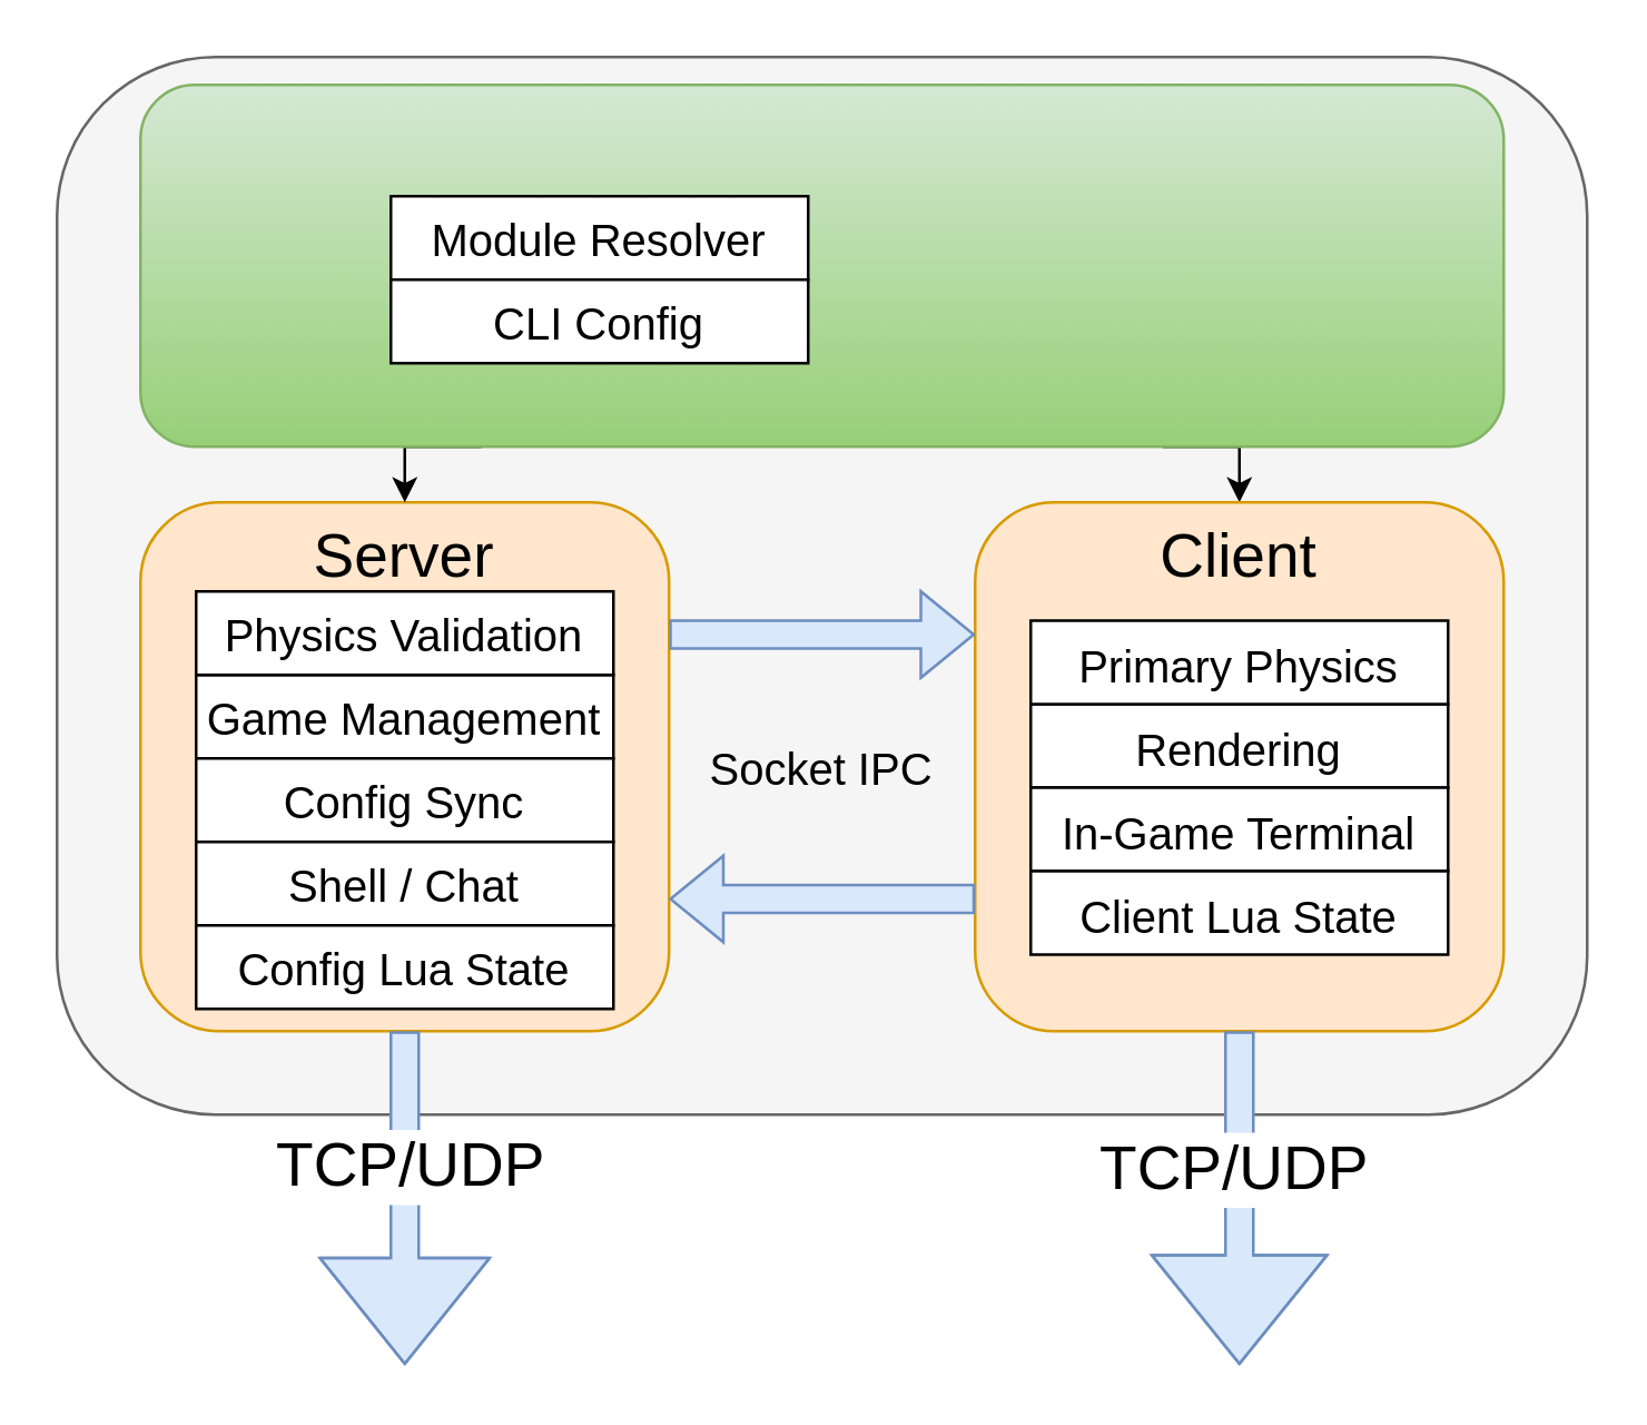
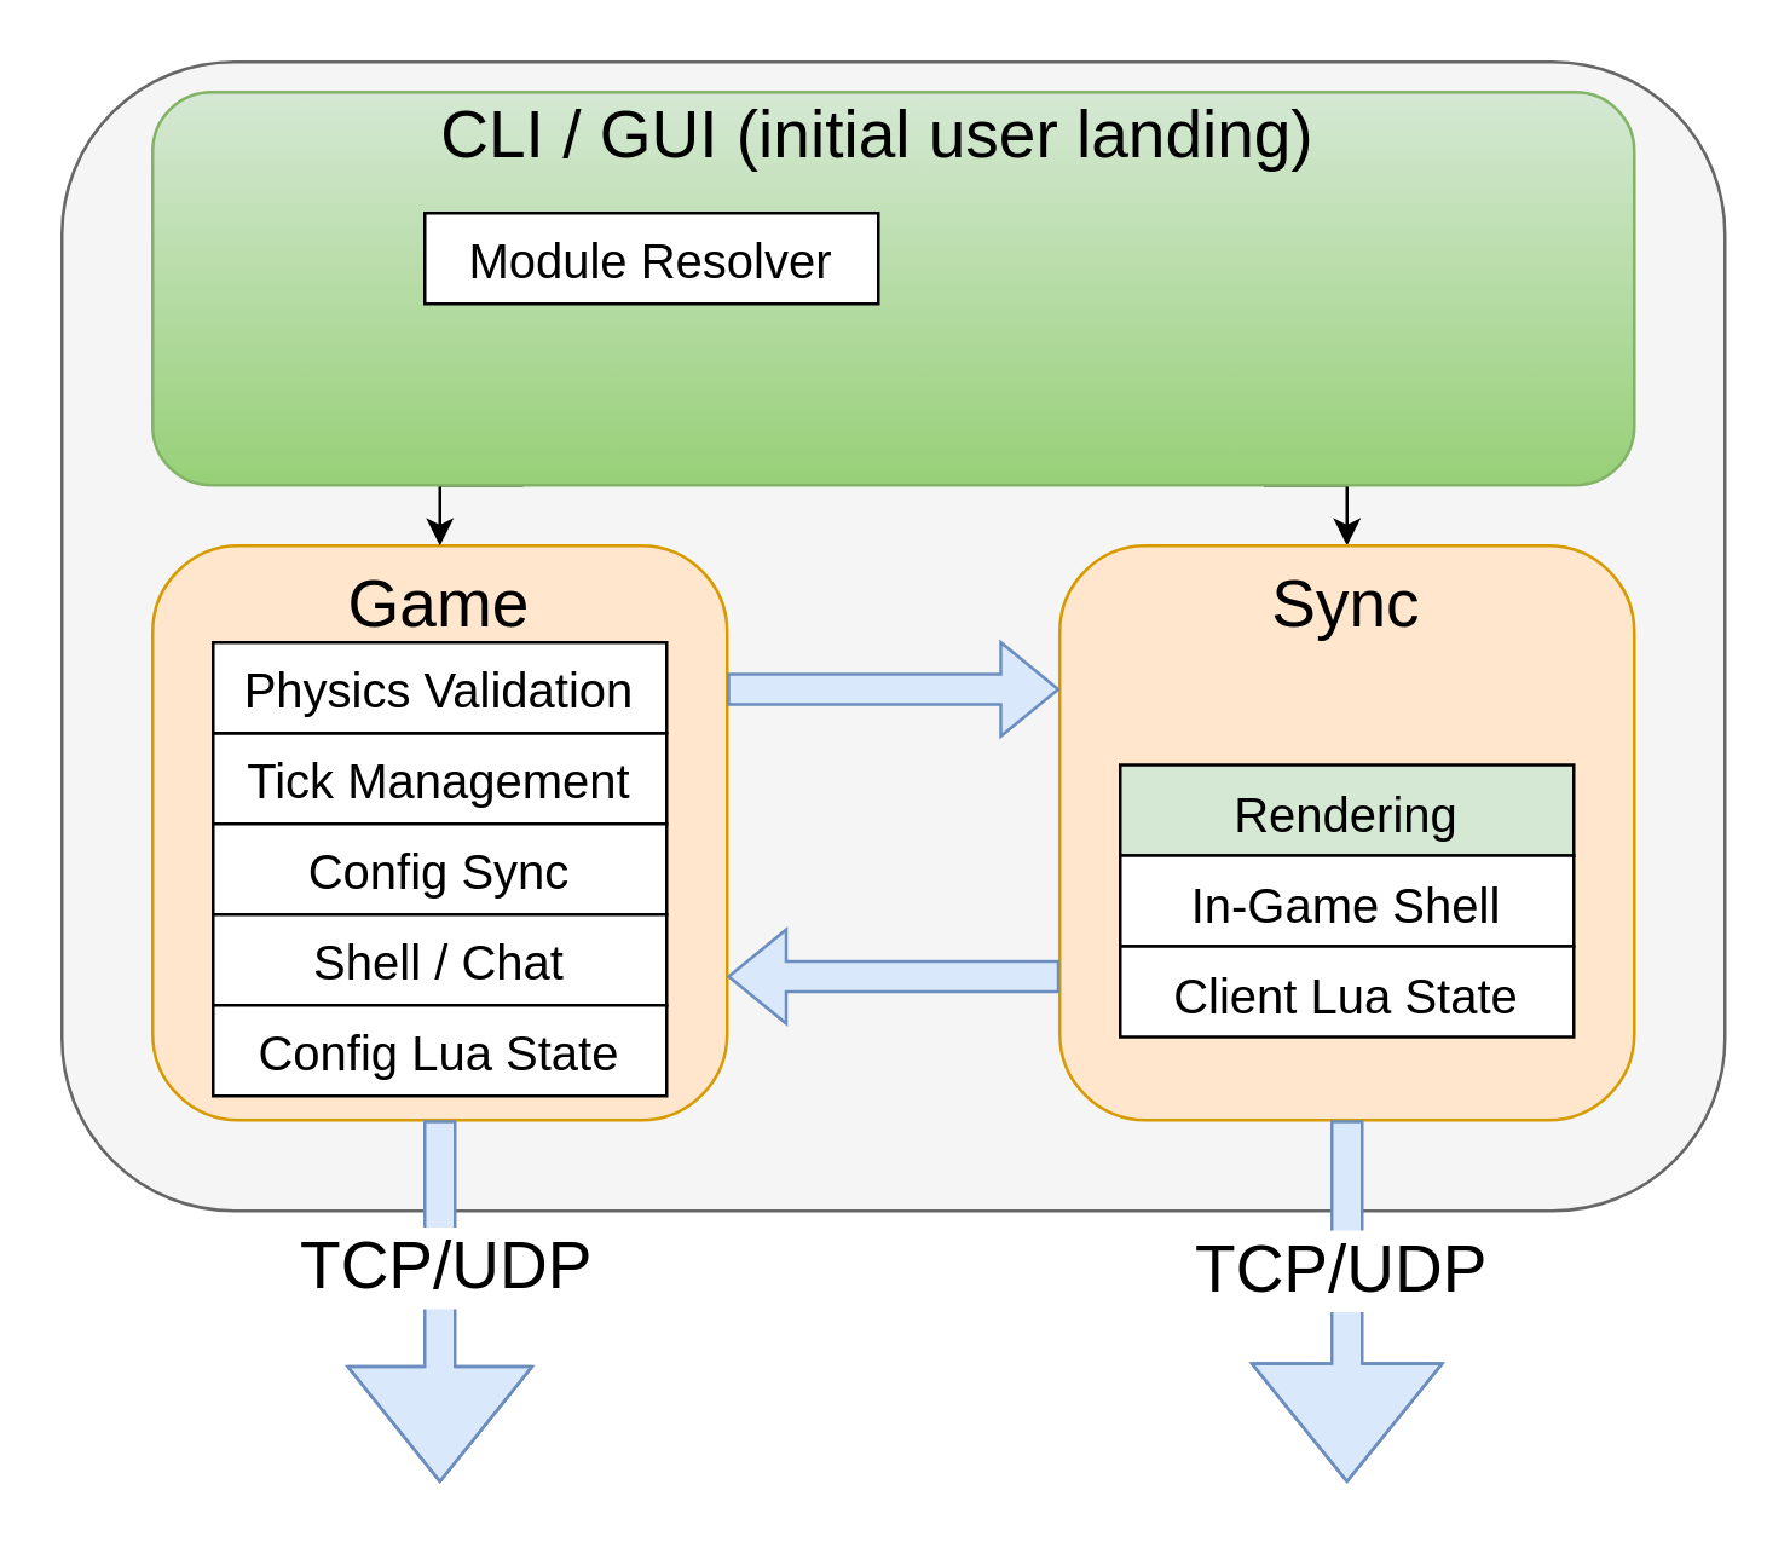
+ <mxCell id="22" value="&lt;div&gt;CLI / GUI (initial user landing)&lt;/div&gt;" style="text;html=1;strokeColor=none;fillColor=none;align=center;verticalAlign=middle;whiteSpace=wrap;rounded=0;labelBackgroundColor=none;fontSize=22;" vertex="1" parent="1"><mxGeometry x="80" y="30" width="420" height="30" as="geometry" /></mxCell>
- <mxCell id="26" value="&lt;font style=&quot;font-size: 16px&quot;&gt;CLI Config&lt;br&gt;&lt;/font&gt;" style="rounded=0;whiteSpace=wrap;html=1;fontSize=22;" vertex="1" parent="1"><mxGeometry x="140" y="100" width="150" height="30" as="geometry" /></mxCell>
- <mxCell id="4" value="&lt;div style=&quot;font-size: 22px;&quot;&gt;Server&lt;/div&gt;" style="text;html=1;strokeColor=none;fillColor=none;align=center;verticalAlign=middle;whiteSpace=wrap;rounded=0;fontSize=22;" vertex="1" parent="1"><mxGeometry x="80" y="180" width="130" height="40" as="geometry" /></mxCell>
+ <mxCell id="4" value="&lt;div style=&quot;font-size: 22px;&quot;&gt;Game&lt;/div&gt;" style="text;html=1;strokeColor=none;fillColor=none;align=center;verticalAlign=middle;whiteSpace=wrap;rounded=0;fontSize=22;" vertex="1" parent="1"><mxGeometry x="80" y="180" width="130" height="40" as="geometry" /></mxCell>
- <mxCell id="12" value="Client" style="text;html=1;strokeColor=none;fillColor=none;align=center;verticalAlign=middle;whiteSpace=wrap;rounded=0;fontSize=22;" vertex="1" parent="1"><mxGeometry x="380" y="180" width="130" height="40" as="geometry" /></mxCell>
+ <mxCell id="12" value="Sync" style="text;html=1;strokeColor=none;fillColor=none;align=center;verticalAlign=middle;whiteSpace=wrap;rounded=0;fontSize=22;" vertex="1" parent="1"><mxGeometry x="380" y="180" width="130" height="40" as="geometry" /></mxCell>
- <mxCell id="18" value="&lt;font style=&quot;font-size: 16px&quot;&gt;Primary Physics&lt;/font&gt;" style="rounded=0;whiteSpace=wrap;html=1;fontSize=22;" vertex="1" parent="1"><mxGeometry x="370" y="222.5" width="150" height="30" as="geometry" /></mxCell>
- <mxCell id="5" value="&lt;font style=&quot;font-size: 16px&quot;&gt;Game Management&lt;br&gt;&lt;/font&gt;" style="rounded=0;whiteSpace=wrap;html=1;fontSize=22;" vertex="1" parent="1"><mxGeometry x="70" y="242" width="150" height="30" as="geometry" /></mxCell>
+ <mxCell id="5" value="&lt;font style=&quot;font-size: 16px&quot;&gt;Tick Management&lt;br&gt;&lt;/font&gt;" style="rounded=0;whiteSpace=wrap;html=1;fontSize=22;" vertex="1" parent="1"><mxGeometry x="70" y="242" width="150" height="30" as="geometry" /></mxCell>
- <mxCell id="16" value="&lt;font style=&quot;font-size: 16px&quot;&gt;Rendering&lt;/font&gt;" style="rounded=0;whiteSpace=wrap;html=1;fontSize=22;" vertex="1" parent="1"><mxGeometry x="370" y="252.5" width="150" height="30" as="geometry" /></mxCell>
+ <mxCell id="16" value="&lt;font style=&quot;font-size: 16px&quot;&gt;Rendering&lt;/font&gt;" style="rounded=0;whiteSpace=wrap;html=1;fontSize=22;fillColor=#d5e8d4;" vertex="1" parent="1"><mxGeometry x="370" y="252.5" width="150" height="30" as="geometry" /></mxCell>
- <mxCell id="15" value="&lt;font style=&quot;font-size: 16px&quot;&gt;Socket IPC&lt;br&gt;&lt;/font&gt;" style="text;html=1;strokeColor=none;fillColor=none;align=center;verticalAlign=middle;whiteSpace=wrap;rounded=0;fontSize=22;" vertex="1" parent="1"><mxGeometry x="240" y="252.5" width="110" height="45" as="geometry" /></mxCell>
- <mxCell id="20" value="&lt;font style=&quot;font-size: 16px&quot;&gt;In-Game Terminal&lt;br&gt;&lt;/font&gt;" style="rounded=0;whiteSpace=wrap;html=1;fontSize=22;" vertex="1" parent="1"><mxGeometry x="370" y="282.5" width="150" height="30" as="geometry" /></mxCell>
+ <mxCell id="20" value="&lt;font style=&quot;font-size: 16px&quot;&gt;In-Game Shell&lt;br&gt;&lt;/font&gt;" style="rounded=0;whiteSpace=wrap;html=1;fontSize=22;" vertex="1" parent="1"><mxGeometry x="370" y="282.5" width="150" height="30" as="geometry" /></mxCell>
